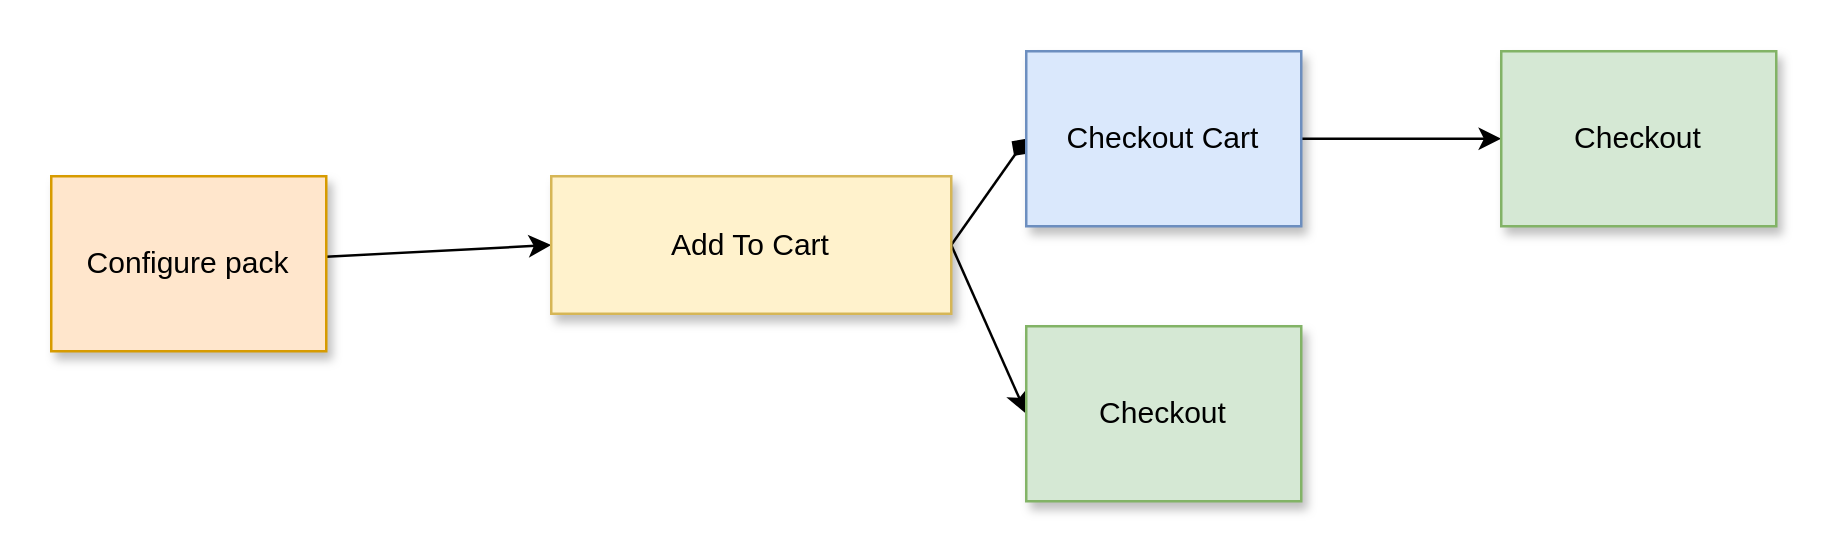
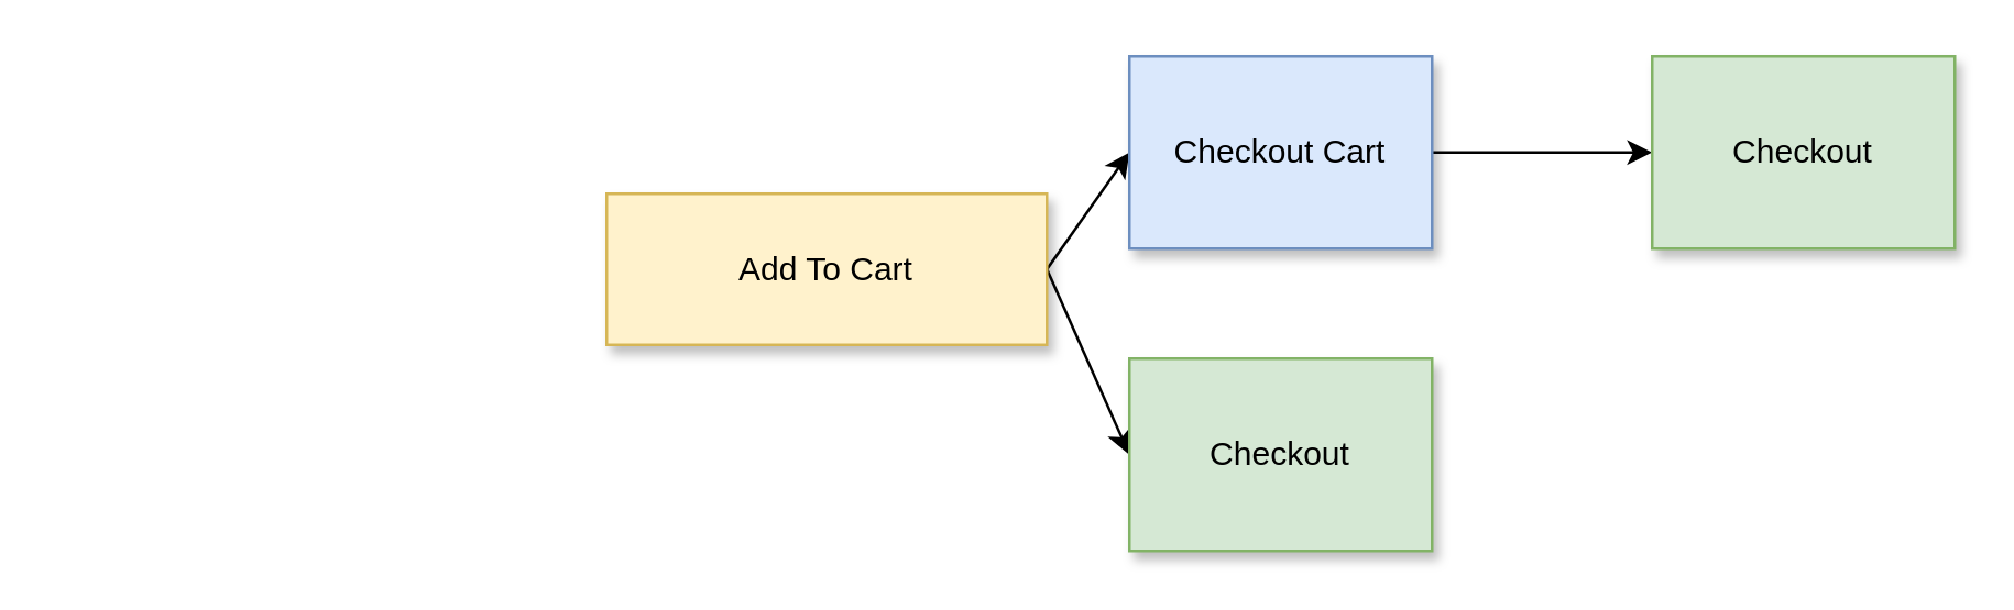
- <mxCell id="4" style="edgeStyle=none;html=1;exitX=1;exitY=0.5;exitDx=0;exitDy=0;entryX=0;entryY=0.5;entryDx=0;entryDy=0;endArrow=diamond;" edge="1" parent="1" source="6" target="8"><mxGeometry relative="1" as="geometry" /></mxCell>
+ <mxCell id="4" style="edgeStyle=none;html=1;exitX=1;exitY=0.5;exitDx=0;exitDy=0;entryX=0;entryY=0.5;entryDx=0;entryDy=0;" edge="1" parent="1" source="6" target="8"><mxGeometry relative="1" as="geometry" /></mxCell>
- <mxCell id="2" style="edgeStyle=none;html=1;entryX=0;entryY=0.5;entryDx=0;entryDy=0;" edge="1" parent="1" source="3" target="6"><mxGeometry relative="1" as="geometry" /></mxCell>
- <mxCell id="3" value="Configure pack" style="rounded=0;whiteSpace=wrap;html=1;fillColor=#ffe6cc;strokeColor=#d79b00;shadow=1;gradientColor=none;" vertex="1" parent="1"><mxGeometry x="20" y="70" width="110" height="70" as="geometry" /></mxCell>
